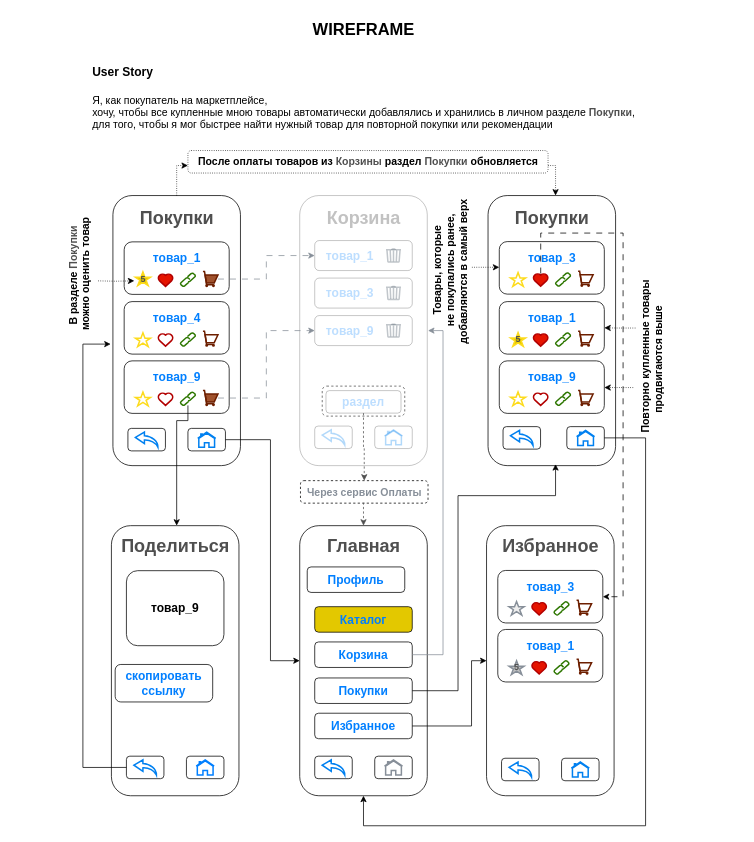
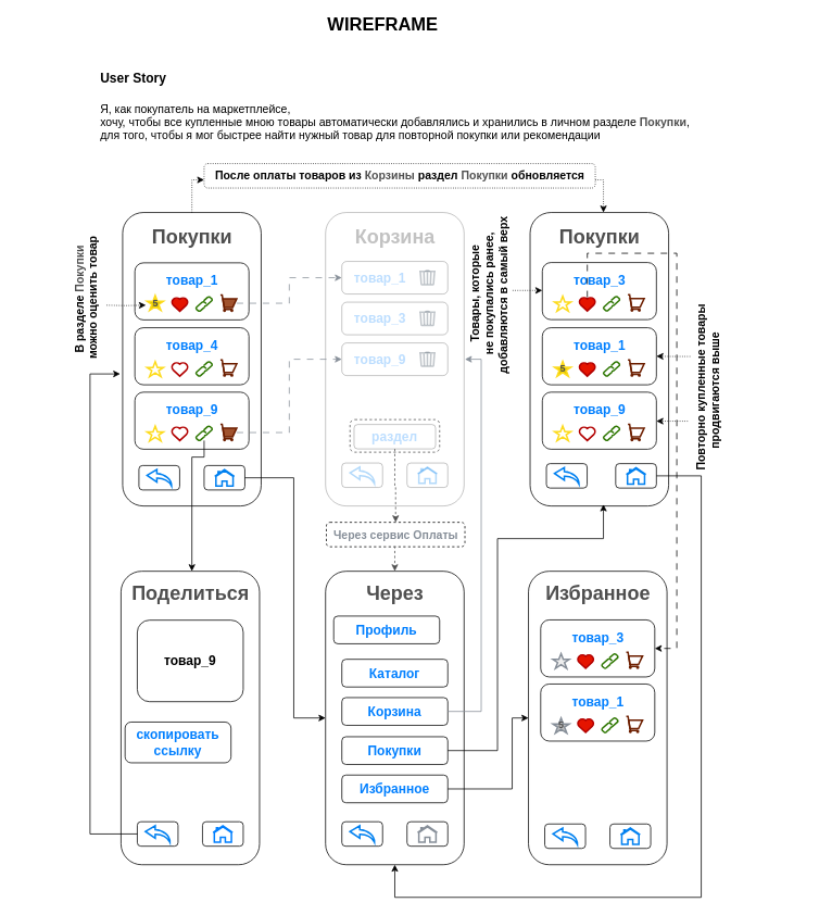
- <mxCell id="93" value="&lt;b&gt;&lt;font style=&quot;font-size: 22px;&quot;&gt;WIREFRAME&lt;/font&gt;&lt;/b&gt;" style="text;html=1;align=center;verticalAlign=middle;resizable=0;points=[];autosize=1;strokeColor=none;fillColor=none;" parent="1" vertex="1"><mxGeometry x="404" y="20" width="160" height="40" as="geometry" /></mxCell>
+ <mxCell id="93" value="&lt;b&gt;&lt;font style=&quot;font-size: 22px;&quot;&gt;WIREFRAME&lt;/font&gt;&lt;/b&gt;" style="text;html=1;align=center;verticalAlign=middle;resizable=0;points=[];autosize=1;strokeColor=none;fillColor=none;" parent="1" vertex="1"><mxGeometry x="389" y="10" width="160" height="40" as="geometry" /></mxCell>
- <mxCell id="96" value="&lt;font color=&quot;#4f4f4f&quot;&gt;Главная&lt;/font&gt;" style="text;strokeColor=none;fillColor=none;html=1;fontSize=24;fontStyle=1;verticalAlign=middle;align=center;" parent="94" vertex="1"><mxGeometry x="35" y="8" width="100" height="40" as="geometry" /></mxCell>
+ <mxCell id="96" value="&lt;font color=&quot;#4f4f4f&quot;&gt;Через&lt;/font&gt;" style="text;strokeColor=none;fillColor=none;html=1;fontSize=24;fontStyle=1;verticalAlign=middle;align=center;" parent="94" vertex="1"><mxGeometry x="35" y="8" width="100" height="40" as="geometry" /></mxCell>
- <mxCell id="104" value="&lt;span style=&quot;font-size: 16px;&quot;&gt;&lt;b&gt;&lt;font color=&quot;#007fff&quot;&gt;Каталог&lt;/font&gt;&lt;/b&gt;&lt;/span&gt;" style="rounded=1;whiteSpace=wrap;html=1;align=center;fillColor=#e3c800;" parent="103" vertex="1"><mxGeometry width="130" height="34" as="geometry" /></mxCell>
+ <mxCell id="104" value="&lt;span style=&quot;font-size: 16px;&quot;&gt;&lt;b&gt;&lt;font color=&quot;#007fff&quot;&gt;Каталог&lt;/font&gt;&lt;/b&gt;&lt;/span&gt;" style="rounded=1;whiteSpace=wrap;html=1;align=center;" parent="103" vertex="1"><mxGeometry width="130" height="34" as="geometry" /></mxCell>
